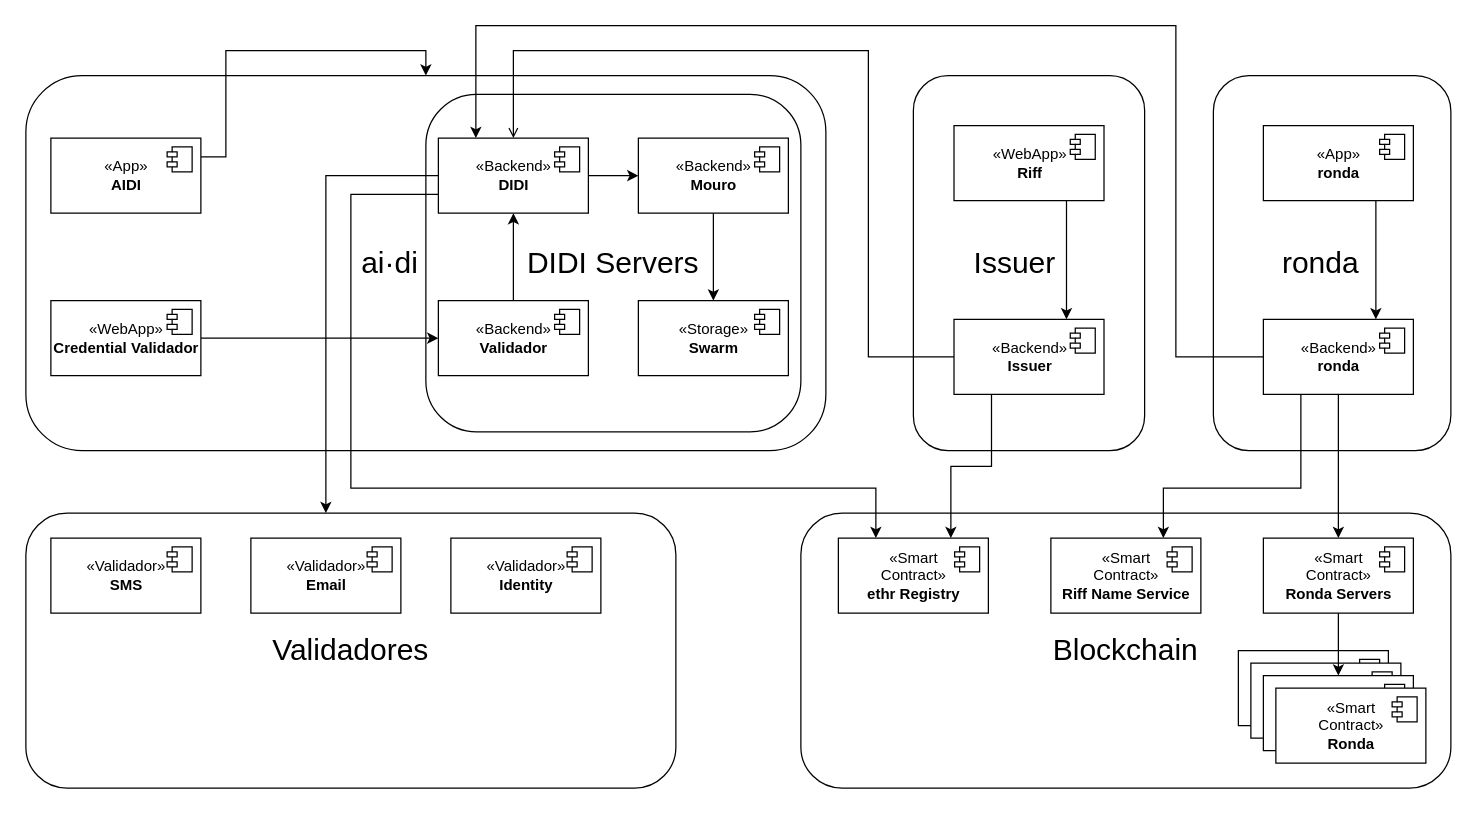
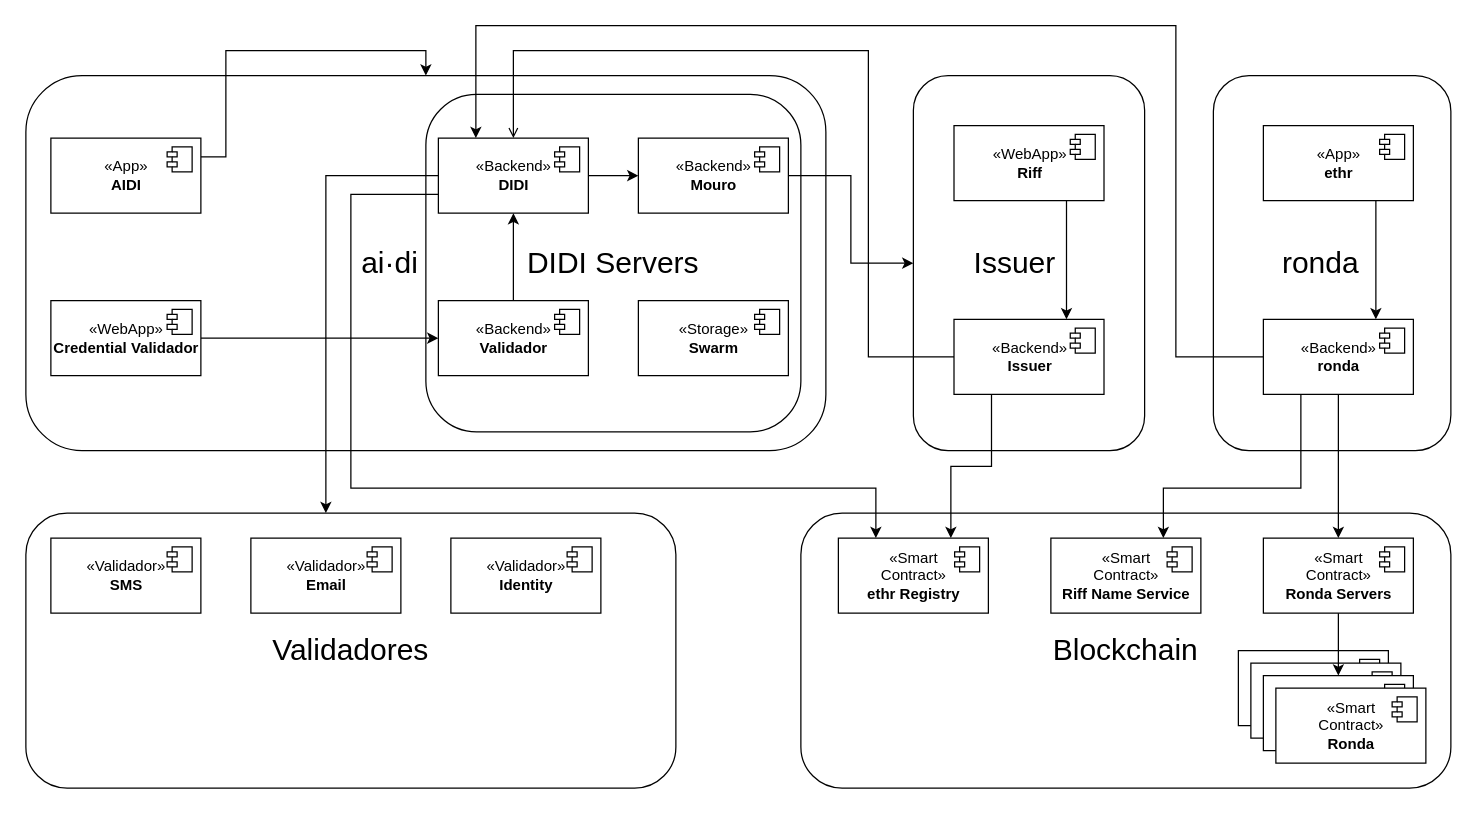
- <mxCell id="12" value="«App»&lt;br&gt;&lt;b&gt;ronda&lt;/b&gt;" style="html=1;dropTarget=0;" parent="1" vertex="1"><mxGeometry x="1010" y="100" width="120" height="60" as="geometry" /></mxCell>
+ <mxCell id="12" value="«App»&lt;br&gt;&lt;b&gt;ethr&lt;/b&gt;" style="html=1;dropTarget=0;" parent="1" vertex="1"><mxGeometry x="1010" y="100" width="120" height="60" as="geometry" /></mxCell>
- <mxCell id="19" style="edgeStyle=orthogonalEdgeStyle;rounded=0;orthogonalLoop=1;jettySize=auto;html=1;" parent="1" source="20" target="31" edge="1"><mxGeometry relative="1" as="geometry" /></mxCell>
+ <mxCell id="19" style="edgeStyle=orthogonalEdgeStyle;rounded=0;orthogonalLoop=1;jettySize=auto;html=1;" parent="1" source="20" target="4" edge="1"><mxGeometry relative="1" as="geometry" /></mxCell>
